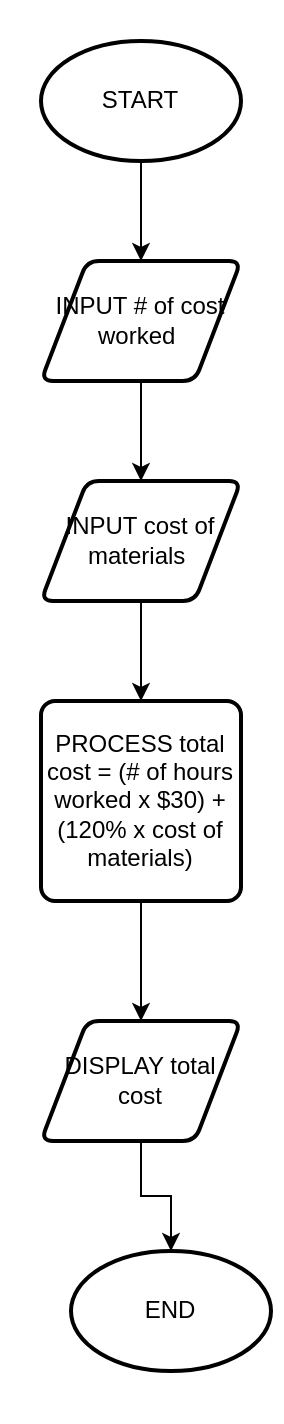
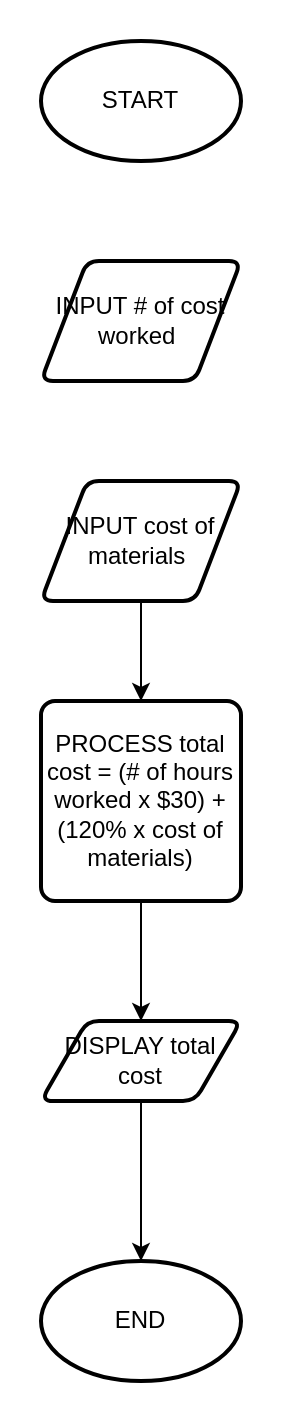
- <mxCell id="2" value="" style="edgeStyle=orthogonalEdgeStyle;rounded=0;orthogonalLoop=1;jettySize=auto;html=1;" edge="1" parent="1" source="3" target="5"><mxGeometry relative="1" as="geometry" /></mxCell>
- <mxCell id="4" value="" style="edgeStyle=orthogonalEdgeStyle;rounded=0;orthogonalLoop=1;jettySize=auto;html=1;" edge="1" parent="1" source="5" target="7"><mxGeometry relative="1" as="geometry" /></mxCell>
- <mxCell id="11" value="DISPLAY total cost" style="shape=parallelogram;html=1;strokeWidth=2;perimeter=parallelogramPerimeter;whiteSpace=wrap;rounded=1;arcSize=12;size=0.23;" vertex="1" parent="1"><mxGeometry x="20" y="510" width="100" height="60" as="geometry" /></mxCell>
+ <mxCell id="11" value="DISPLAY total cost" style="shape=parallelogram;html=1;strokeWidth=2;perimeter=parallelogramPerimeter;whiteSpace=wrap;rounded=1;arcSize=12;size=0.23;" vertex="1" parent="1"><mxGeometry x="20" y="510" width="100" height="40" as="geometry" /></mxCell>
- <mxCell id="12" value="END" style="strokeWidth=2;html=1;shape=mxgraph.flowchart.start_1;whiteSpace=wrap;" vertex="1" parent="1"><mxGeometry x="35" y="625" width="100" height="60" as="geometry" /></mxCell>
+ <mxCell id="12" value="END" style="strokeWidth=2;html=1;shape=mxgraph.flowchart.start_1;whiteSpace=wrap;" vertex="1" parent="1"><mxGeometry x="20" y="630" width="100" height="60" as="geometry" /></mxCell>
